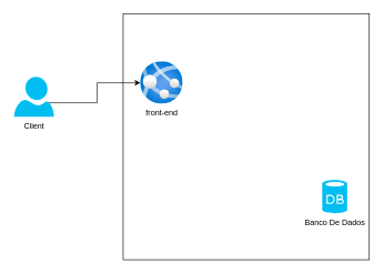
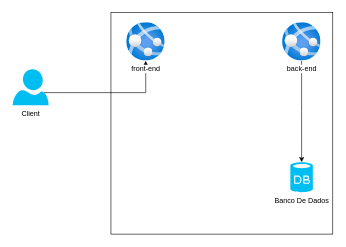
+ <mxCell id="7" value="back-end" style="aspect=fixed;html=1;points=[];align=center;image;fontSize=12;image=img/lib/azure2/app_services/App_Services.svg;pointerEvents=1;fillColor=#00BEF2;" vertex="1" parent="1"><mxGeometry x="470" y="37" width="64" height="64" as="geometry" /></mxCell>
- <mxCell id="5" value="front-end" style="aspect=fixed;html=1;points=[];align=center;image;fontSize=12;image=img/lib/azure2/app_services/App_Services.svg;pointerEvents=1;fillColor=#00BEF2;" vertex="1" parent="1"><mxGeometry x="210" y="92" width="64" height="64" as="geometry" /></mxCell>
+ <mxCell id="5" value="front-end" style="aspect=fixed;html=1;points=[];align=center;image;fontSize=12;image=img/lib/azure2/app_services/App_Services.svg;pointerEvents=1;fillColor=#00BEF2;" vertex="1" parent="1"><mxGeometry x="210" y="37" width="64" height="64" as="geometry" /></mxCell>
+ <mxCell id="6" style="edgeStyle=orthogonalEdgeStyle;rounded=0;orthogonalLoop=1;jettySize=auto;html=1;" edge="1" parent="1" source="7" target="8"><mxGeometry relative="1" as="geometry" /></mxCell>
